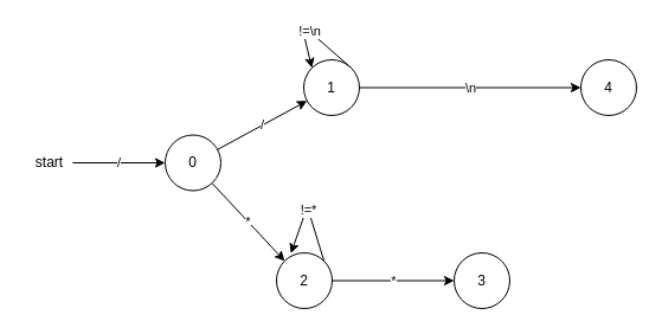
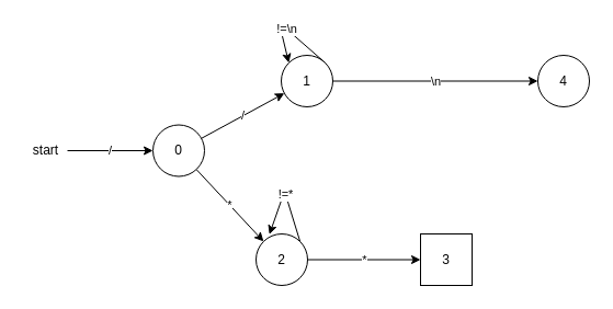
- <mxCell id="13" value="3" style="ellipse;whiteSpace=wrap;html=1;aspect=fixed;" parent="1" vertex="1"><mxGeometry x="383" y="213" width="47" height="47" as="geometry" /></mxCell>
+ <mxCell id="13" value="3" style="whiteSpace=wrap;html=1;aspect=fixed;rounded=0;" parent="1" vertex="1"><mxGeometry x="383" y="213" width="47" height="47" as="geometry" /></mxCell>
